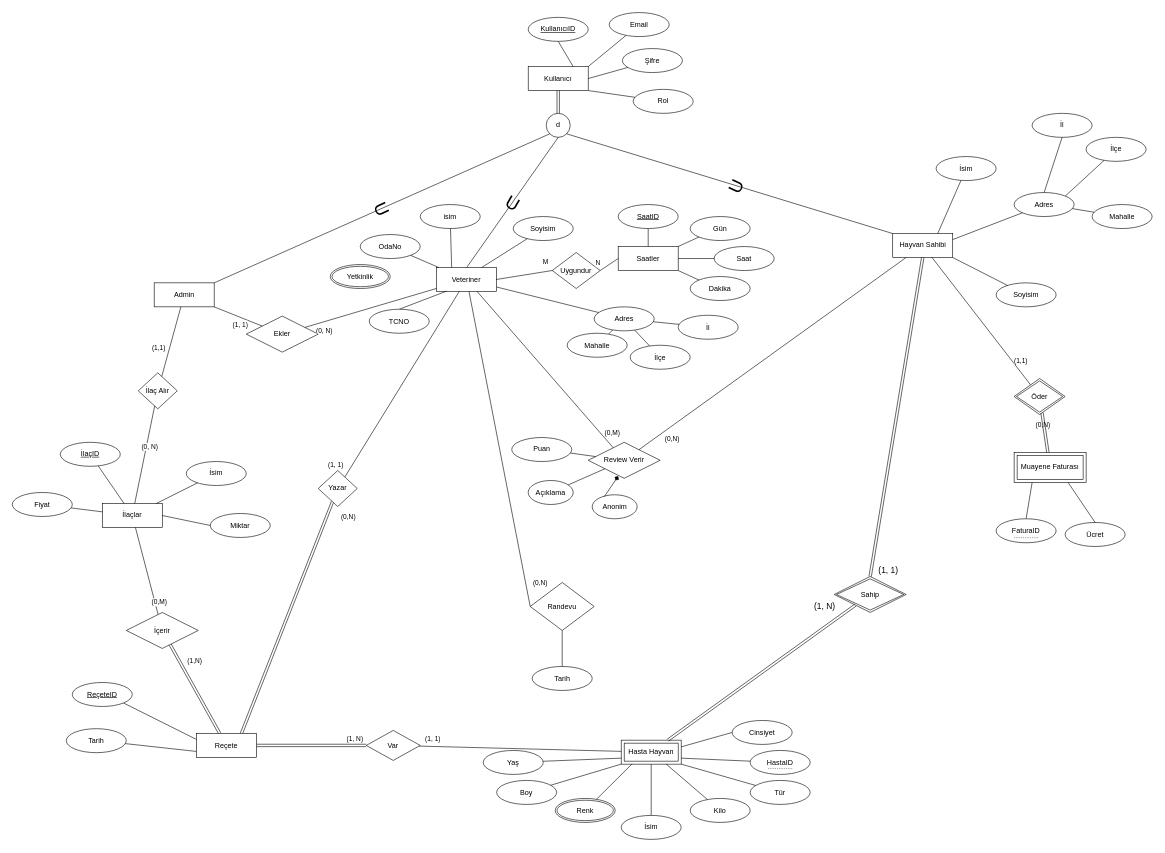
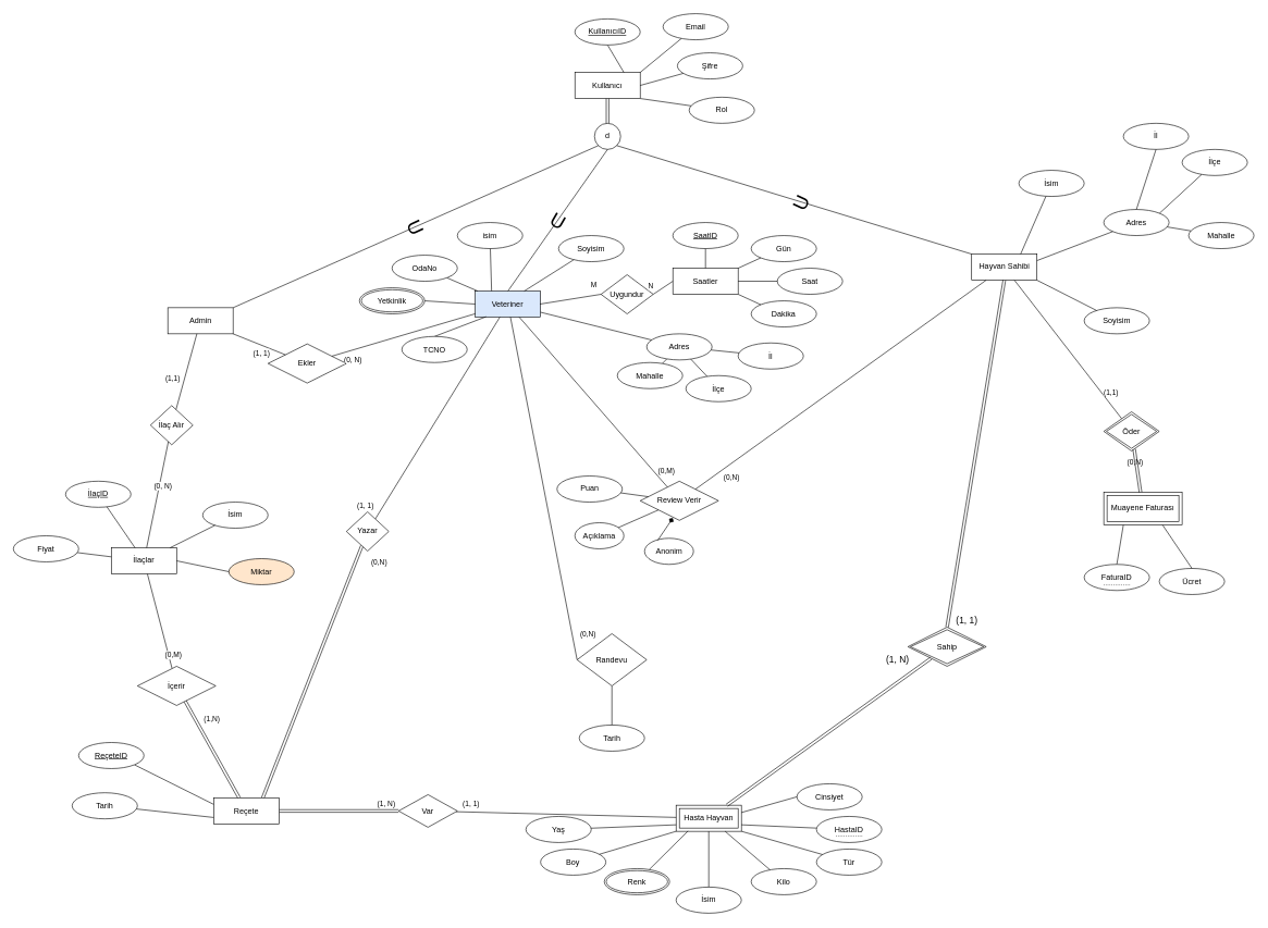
+ <mxCell id="150" value="" style="endArrow=none;html=1;rounded=0;exitX=0;exitY=0.5;exitDx=0;exitDy=0;entryX=1;entryY=0.5;entryDx=0;entryDy=0;" parent="1" source="4" target="149" edge="1"><mxGeometry relative="1" as="geometry"><mxPoint x="711" y="457.5" as="sourcePoint" /><mxPoint x="670" y="480" as="targetPoint" /></mxGeometry></mxCell>
- <mxCell id="4" value="Veteriner" style="whiteSpace=wrap;html=1;align=center;" parent="1" vertex="1"><mxGeometry x="727.41" y="445" width="100" height="40" as="geometry" /></mxCell>
+ <mxCell id="4" value="Veteriner" style="whiteSpace=wrap;html=1;align=center;fillColor=#dae8fc;" parent="1" vertex="1"><mxGeometry x="727.41" y="445" width="100" height="40" as="geometry" /></mxCell>
- <mxCell id="131" value="Miktar" style="ellipse;whiteSpace=wrap;html=1;align=center;" parent="1" vertex="1"><mxGeometry x="350" y="855" width="100" height="40" as="geometry" /></mxCell>
+ <mxCell id="131" value="Miktar" style="ellipse;whiteSpace=wrap;html=1;align=center;fillColor=#ffe6cc;" parent="1" vertex="1"><mxGeometry x="350" y="855" width="100" height="40" as="geometry" /></mxCell>
